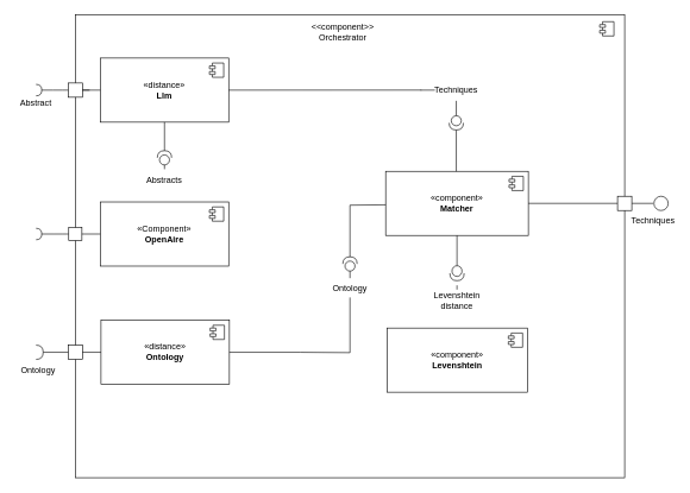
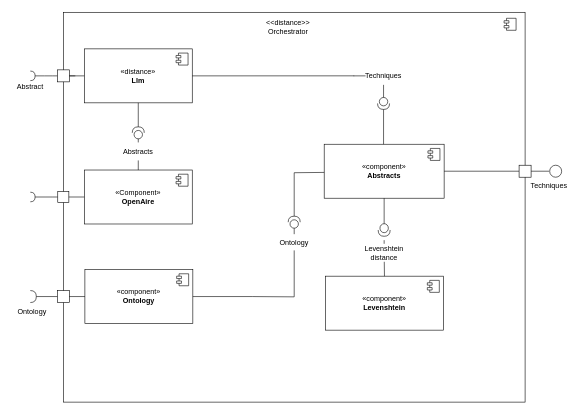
- <mxCell id="4" value="&lt;div&gt;&amp;lt;&amp;lt;component&amp;gt;&amp;gt;&lt;/div&gt;&lt;div&gt;Orchestrator&lt;/div&gt;" style="text;html=1;align=center;verticalAlign=middle;whiteSpace=wrap;rounded=0;" parent="1" vertex="1"><mxGeometry x="450" y="30" width="60" height="30" as="geometry" /></mxCell>
+ <mxCell id="4" value="&lt;div&gt;&amp;lt;&amp;lt;distance&amp;gt;&amp;gt;&lt;/div&gt;&lt;div&gt;Orchestrator&lt;/div&gt;" style="text;html=1;align=center;verticalAlign=middle;whiteSpace=wrap;rounded=0;" parent="1" vertex="1"><mxGeometry x="450" y="30" width="60" height="30" as="geometry" /></mxCell>
+ <mxCell id="56" value="" style="endArrow=none;html=1;rounded=0;entryX=0.5;entryY=1;entryDx=0;entryDy=0;exitX=0.5;exitY=0;exitDx=0;exitDy=0;" edge="1" parent="1" source="49" target="58"><mxGeometry width="50" height="50" relative="1" as="geometry"><mxPoint x="230" y="290" as="sourcePoint" /><mxPoint x="280" y="240" as="targetPoint" /></mxGeometry></mxCell>
- <mxCell id="5" value="&lt;div&gt;«component»&lt;b&gt;&lt;br&gt;&lt;/b&gt;&lt;/div&gt;&lt;div&gt;&lt;b&gt;Matcher&lt;/b&gt;&lt;/div&gt;" style="html=1;dropTarget=0;whiteSpace=wrap;" parent="1" vertex="1"><mxGeometry x="540" y="240" width="200" height="90" as="geometry" /></mxCell>
+ <mxCell id="5" value="&lt;div&gt;«component»&lt;b&gt;&lt;br&gt;&lt;/b&gt;&lt;/div&gt;&lt;div&gt;&lt;b&gt;Abstracts&lt;/b&gt;&lt;/div&gt;" style="html=1;dropTarget=0;whiteSpace=wrap;" parent="1" vertex="1"><mxGeometry x="540" y="240" width="200" height="90" as="geometry" /></mxCell>
+ <mxCell id="34" value="" style="endArrow=none;html=1;rounded=0;exitX=0.5;exitY=0;exitDx=0;exitDy=0;" parent="1" source="11" target="35" edge="1"><mxGeometry width="50" height="50" relative="1" as="geometry"><mxPoint x="640" y="460" as="sourcePoint" /><mxPoint x="640" y="400" as="targetPoint" /></mxGeometry></mxCell>
- <mxCell id="9" value="«distance»&lt;br&gt;&lt;b&gt;Ontology&lt;/b&gt;" style="html=1;dropTarget=0;whiteSpace=wrap;" parent="1" vertex="1"><mxGeometry x="141" y="449" width="180" height="90" as="geometry" /></mxCell>
+ <mxCell id="9" value="«component»&lt;br&gt;&lt;b&gt;Ontology&lt;/b&gt;" style="html=1;dropTarget=0;whiteSpace=wrap;" parent="1" vertex="1"><mxGeometry x="141" y="449" width="180" height="90" as="geometry" /></mxCell>
